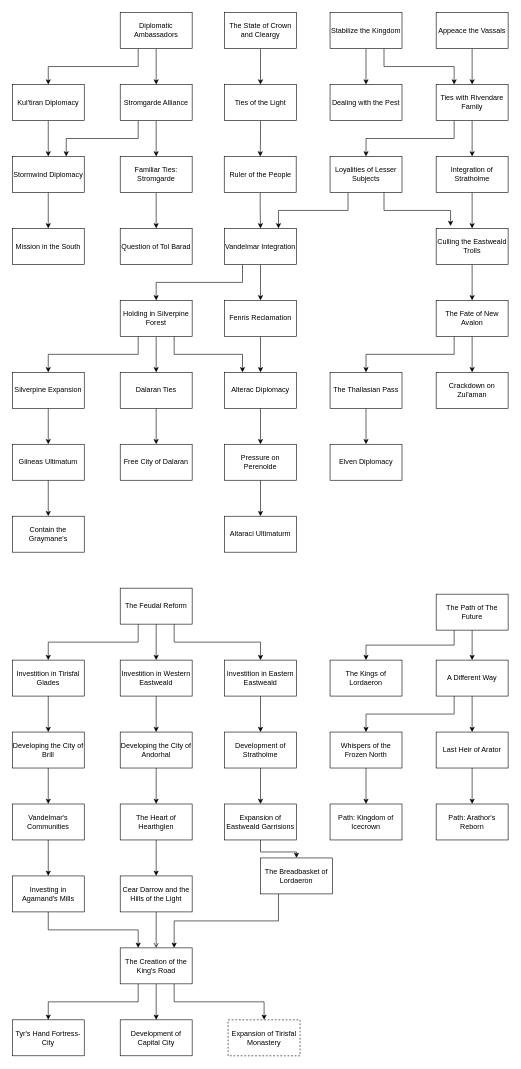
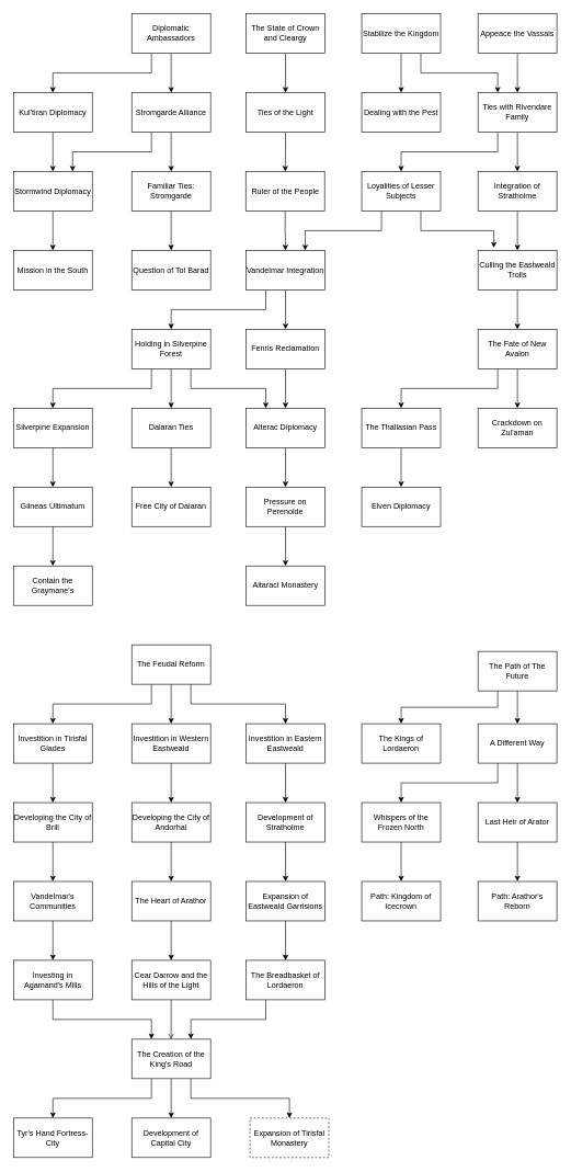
- <mxCell id="55" value="Altaraci Ultimaturm" style="rounded=0;whiteSpace=wrap;html=1;" vertex="1" parent="1"><mxGeometry x="374" y="860" width="120" height="60" as="geometry" /></mxCell>
+ <mxCell id="55" value="Altaraci Monastery" style="rounded=0;whiteSpace=wrap;html=1;" vertex="1" parent="1"><mxGeometry x="374" y="860" width="120" height="60" as="geometry" /></mxCell>
- <mxCell id="86" value="The Heart of Hearthglen" style="rounded=0;whiteSpace=wrap;html=1;" vertex="1" parent="1"><mxGeometry x="200" y="1340" width="120" height="60" as="geometry" /></mxCell>
+ <mxCell id="86" value="The Heart of Arathor" style="rounded=0;whiteSpace=wrap;html=1;" vertex="1" parent="1"><mxGeometry x="200" y="1340" width="120" height="60" as="geometry" /></mxCell>
- <mxCell id="94" value="The Breadbasket of Lordaeron" style="rounded=0;whiteSpace=wrap;html=1;" vertex="1" parent="1"><mxGeometry x="434" y="1430" width="120" height="60" as="geometry" /></mxCell>
+ <mxCell id="94" value="The Breadbasket of Lordaeron" style="rounded=0;whiteSpace=wrap;html=1;" vertex="1" parent="1"><mxGeometry x="374" y="1460" width="120" height="60" as="geometry" /></mxCell>
